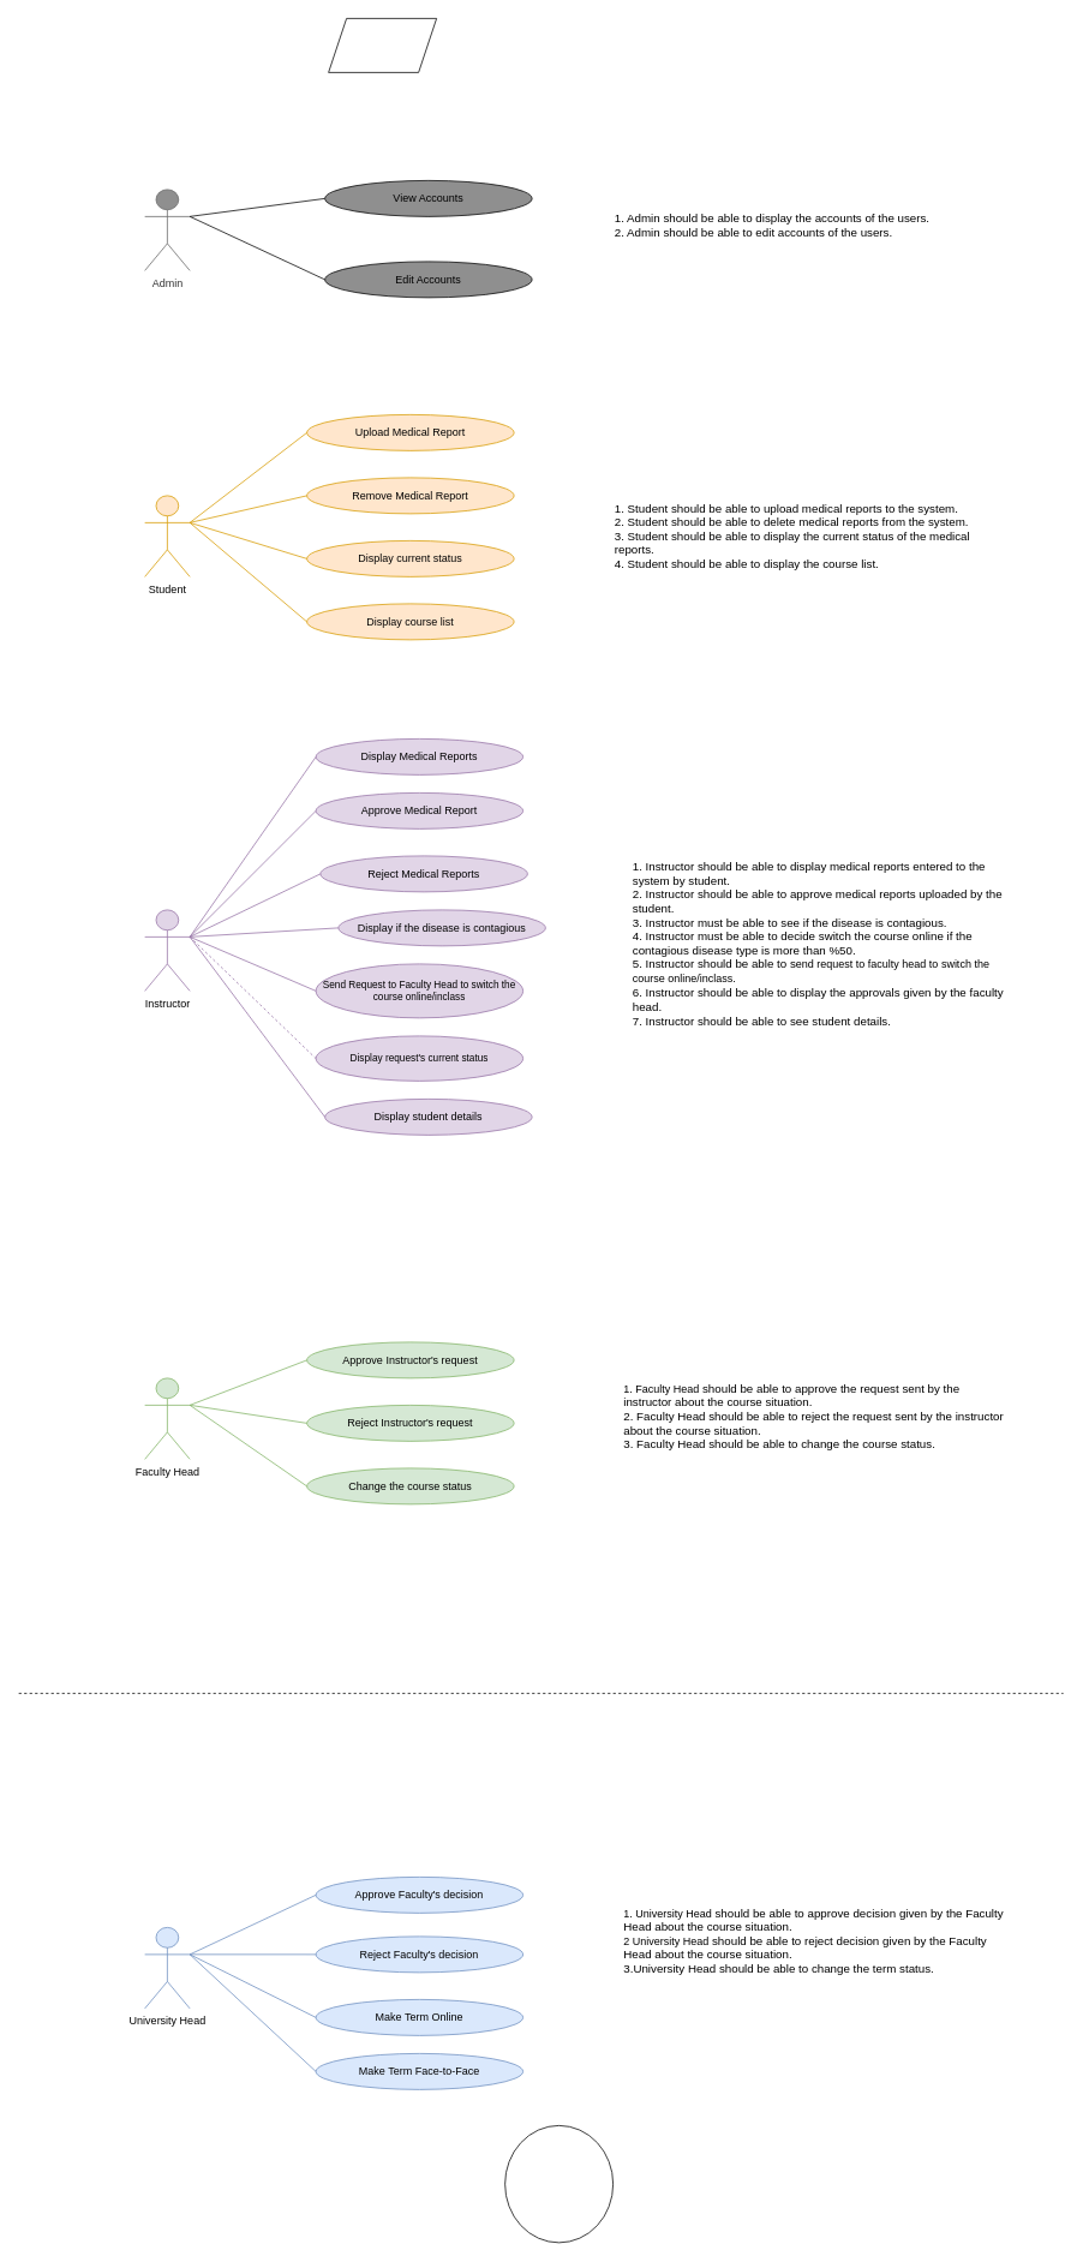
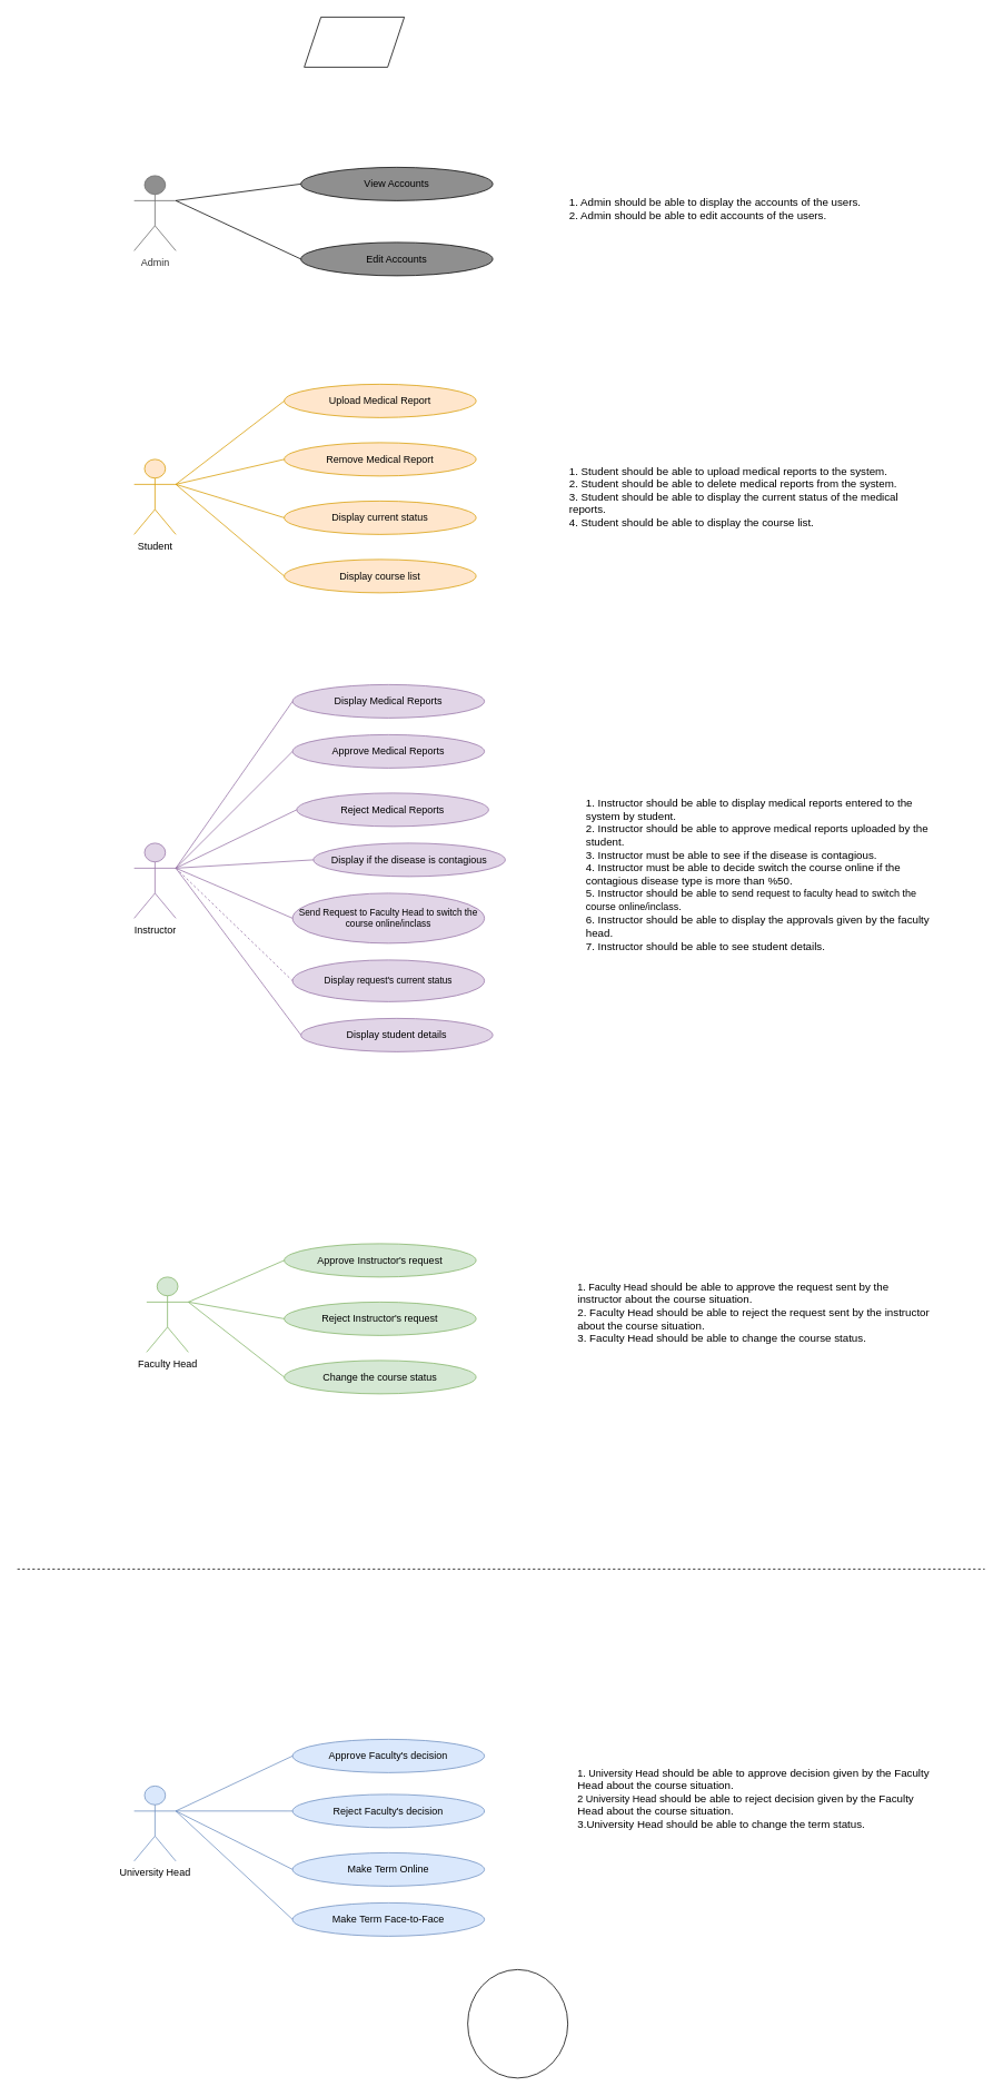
- <mxCell id="10" value="Approve Medical Report" style="ellipse;whiteSpace=wrap;html=1;fillColor=#e1d5e7;strokeColor=#9673a6;" parent="1" vertex="1"><mxGeometry x="350" y="880" width="230" height="40" as="geometry" /></mxCell>
+ <mxCell id="10" value="Approve Medical Reports" style="ellipse;whiteSpace=wrap;html=1;fillColor=#e1d5e7;strokeColor=#9673a6;" parent="1" vertex="1"><mxGeometry x="350" y="880" width="230" height="40" as="geometry" /></mxCell>
- <mxCell id="7" value="Faculty Head" style="shape=umlActor;verticalLabelPosition=bottom;verticalAlign=top;html=1;outlineConnect=0;fillColor=#d5e8d4;strokeColor=#82b366;" parent="1" vertex="1"><mxGeometry x="160" y="1530" width="50" height="90" as="geometry" /></mxCell>
+ <mxCell id="7" value="Faculty Head" style="shape=umlActor;verticalLabelPosition=bottom;verticalAlign=top;html=1;outlineConnect=0;fillColor=#d5e8d4;strokeColor=#82b366;" parent="1" vertex="1"><mxGeometry x="175" y="1530" width="50" height="90" as="geometry" /></mxCell>
